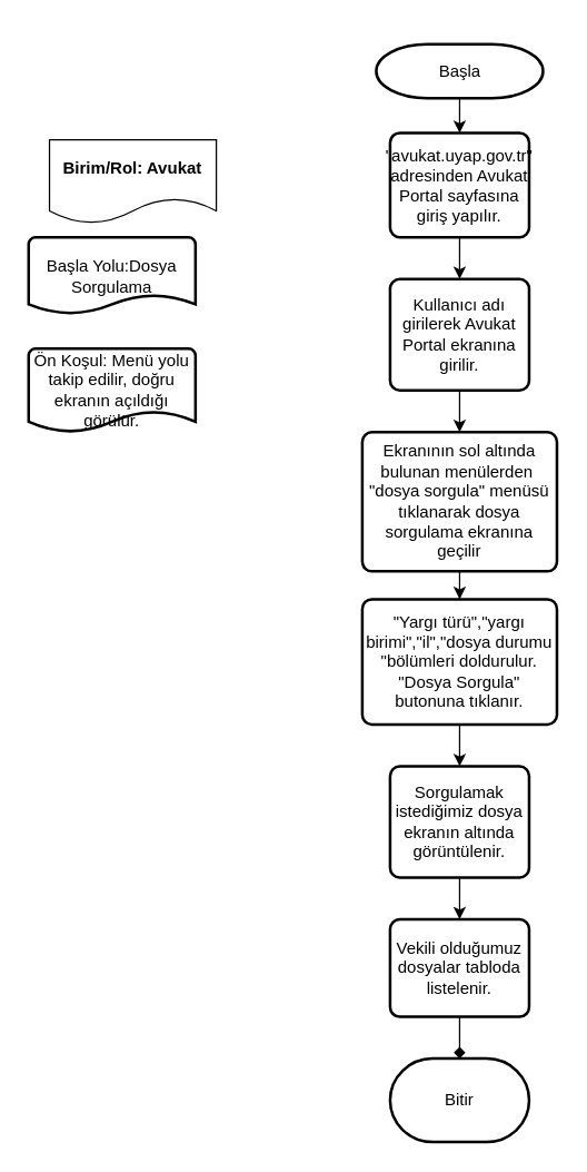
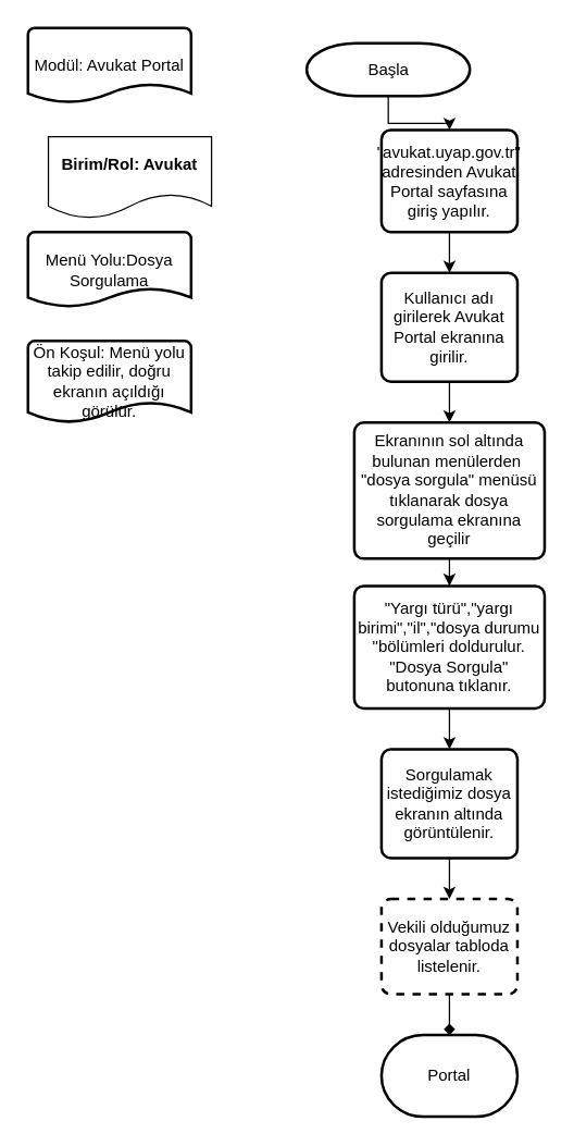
+ <mxCell id="4" value="Modül: Avukat Portal" style="strokeWidth=2;html=1;shape=mxgraph.flowchart.document2;whiteSpace=wrap;size=0.25;" parent="1" vertex="1"><mxGeometry x="20" y="20" width="120" height="55" as="geometry" /></mxCell>
- <mxCell id="3" value="Başla" style="shape=mxgraph.flowchart.terminator;strokeWidth=2;gradientColor=none;gradientDirection=north;fontStyle=0;html=1;" parent="1" vertex="1"><mxGeometry x="270" y="31.25" width="120" height="38.75" as="geometry" /></mxCell>
+ <mxCell id="3" value="Başla" style="shape=mxgraph.flowchart.terminator;strokeWidth=2;gradientColor=none;gradientDirection=north;fontStyle=0;html=1;" parent="1" vertex="1"><mxGeometry x="225" y="31.25" width="120" height="38.75" as="geometry" /></mxCell>
- <mxCell id="5" value="Başla Yolu:Dosya Sorgulama" style="strokeWidth=2;html=1;shape=mxgraph.flowchart.document2;whiteSpace=wrap;size=0.25;" parent="1" vertex="1"><mxGeometry x="20" y="170" width="120" height="55" as="geometry" /></mxCell>
+ <mxCell id="5" value="Menü Yolu:Dosya Sorgulama" style="strokeWidth=2;html=1;shape=mxgraph.flowchart.document2;whiteSpace=wrap;size=0.25;" parent="1" vertex="1"><mxGeometry x="20" y="170" width="120" height="55" as="geometry" /></mxCell>
- <mxCell id="19" value="Vekili olduğumuz dosyalar tabloda listelenir." style="rounded=1;whiteSpace=wrap;html=1;absoluteArcSize=1;arcSize=14;strokeWidth=2;" parent="1" vertex="1"><mxGeometry x="280" y="660" width="100" height="70" as="geometry" /></mxCell>
+ <mxCell id="19" value="Vekili olduğumuz dosyalar tabloda listelenir." style="rounded=1;whiteSpace=wrap;html=1;absoluteArcSize=1;arcSize=14;strokeWidth=2;dashed=1;" parent="1" vertex="1"><mxGeometry x="280" y="660" width="100" height="70" as="geometry" /></mxCell>
- <mxCell id="9" value="Bitir" style="strokeWidth=2;html=1;shape=mxgraph.flowchart.terminator;whiteSpace=wrap;" parent="1" vertex="1"><mxGeometry x="280" y="760" width="100" height="60" as="geometry" /></mxCell>
+ <mxCell id="9" value="Portal" style="strokeWidth=2;html=1;shape=mxgraph.flowchart.terminator;whiteSpace=wrap;" parent="1" vertex="1"><mxGeometry x="280" y="760" width="100" height="60" as="geometry" /></mxCell>
